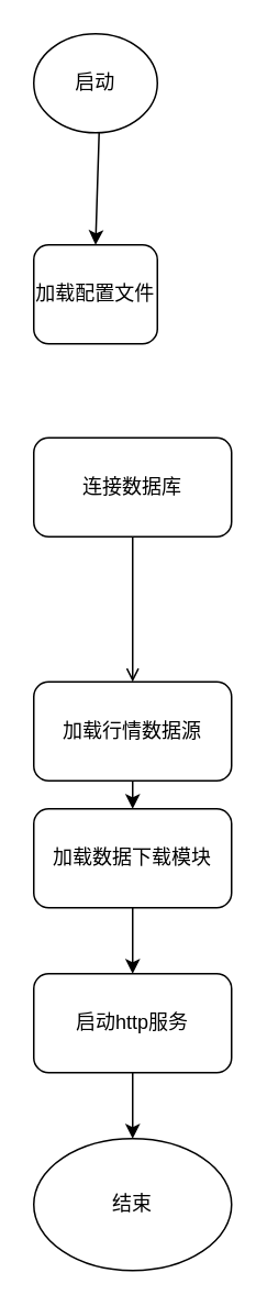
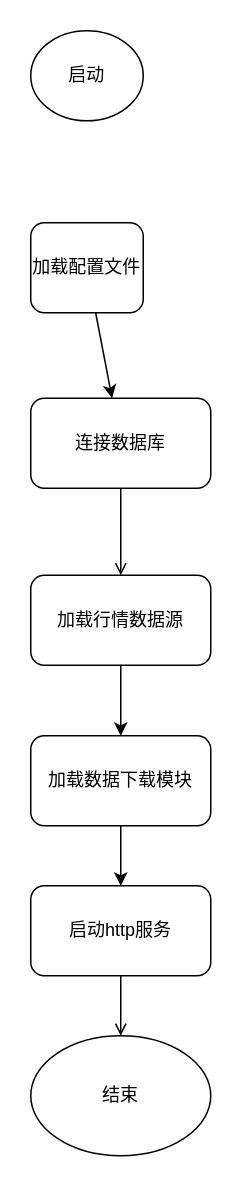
- <mxCell id="2" value="" style="edgeStyle=none;html=1;" edge="1" parent="1" source="3" target="5"><mxGeometry relative="1" as="geometry" /></mxCell>
+ <mxCell id="4" value="" style="edgeStyle=none;html=1;" edge="1" parent="1" source="5" target="7"><mxGeometry relative="1" as="geometry" /></mxCell>
- <mxCell id="9" value="加载行情数据源" style="rounded=1;whiteSpace=wrap;html=1;" vertex="1" parent="1"><mxGeometry x="20" y="413" width="120" height="60" as="geometry" /></mxCell>
+ <mxCell id="9" value="加载行情数据源" style="rounded=1;whiteSpace=wrap;html=1;" vertex="1" parent="1"><mxGeometry x="20" y="383" width="120" height="60" as="geometry" /></mxCell>
- <mxCell id="12" value="" style="edgeStyle=none;html=1;" edge="1" parent="1" source="13" target="14"><mxGeometry relative="1" as="geometry" /></mxCell>
+ <mxCell id="12" value="" style="edgeStyle=none;html=1;endArrow=open;" edge="1" parent="1" source="13" target="14"><mxGeometry relative="1" as="geometry" /></mxCell>
